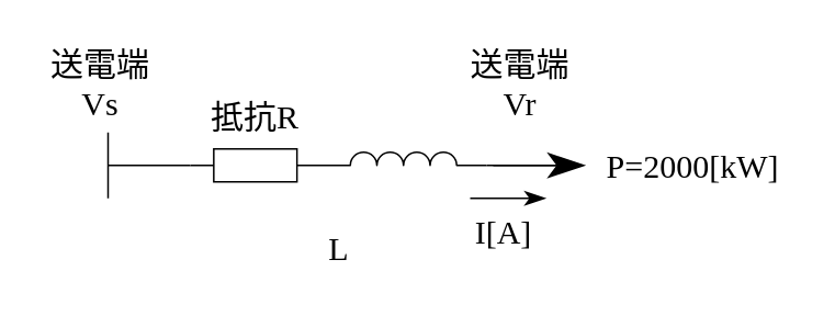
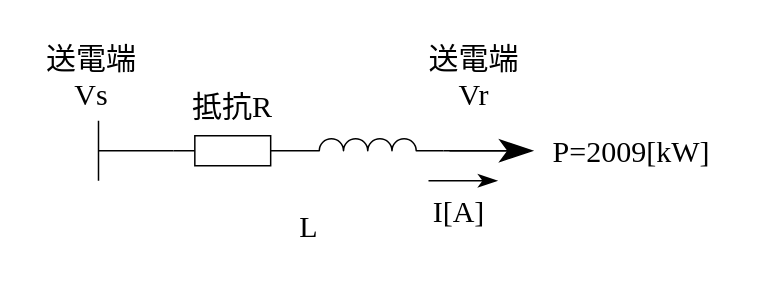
- <mxCell id="14" value="&lt;font face=&quot;Times New Roman&quot;&gt;&lt;span style=&quot;font-size: 20px;&quot;&gt;P=2000[kW]&lt;/span&gt;&lt;/font&gt;" style="text;html=1;align=center;verticalAlign=middle;resizable=0;points=[];autosize=1;strokeColor=none;fillColor=none;" vertex="1" parent="1"><mxGeometry x="355" y="79.5" width="130" height="40" as="geometry" /></mxCell>
+ <mxCell id="14" value="&lt;font face=&quot;Times New Roman&quot;&gt;&lt;span style=&quot;font-size: 20px;&quot;&gt;P=2009[kW]&lt;/span&gt;&lt;/font&gt;" style="text;html=1;align=center;verticalAlign=middle;resizable=0;points=[];autosize=1;strokeColor=none;fillColor=none;" vertex="1" parent="1"><mxGeometry x="355" y="79.5" width="130" height="40" as="geometry" /></mxCell>
